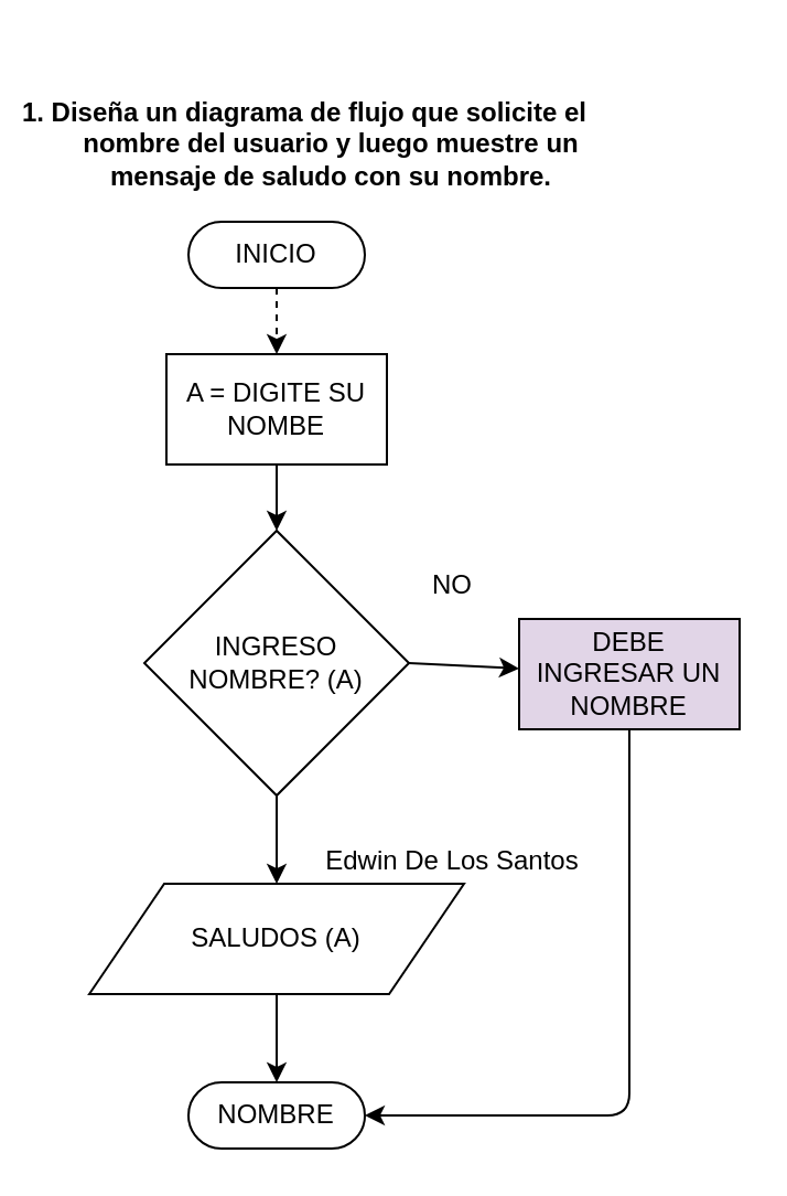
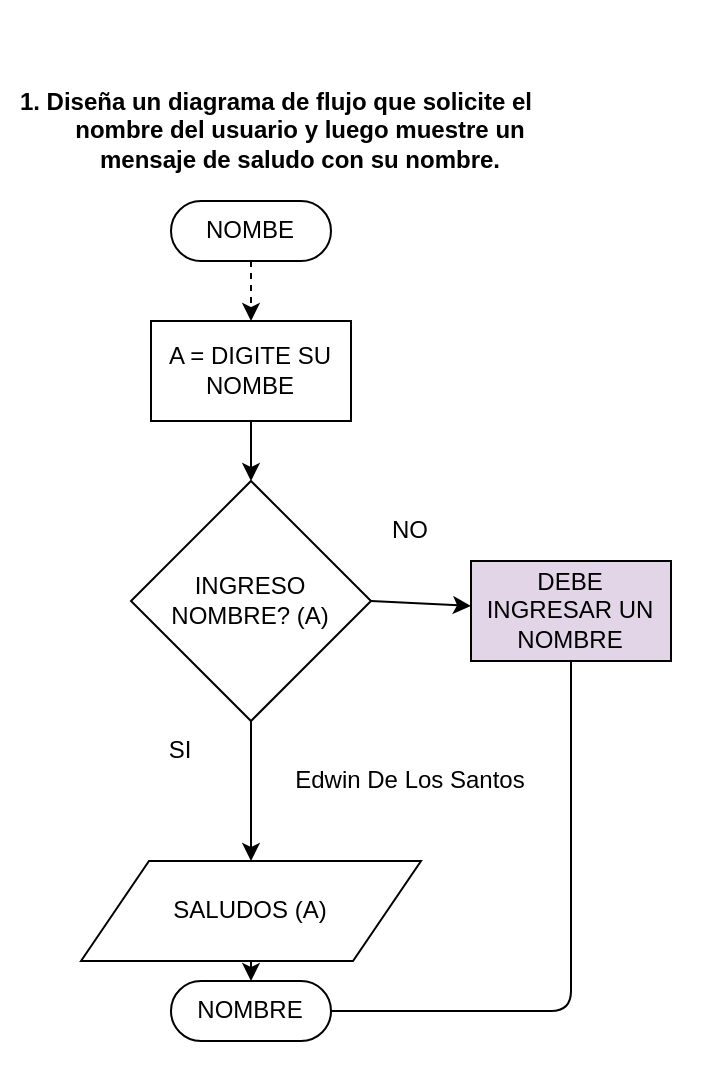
- <mxCell id="3" value="INICIO" style="html=1;dashed=0;whiteSpace=wrap;shape=mxgraph.dfd.start" parent="1" vertex="1"><mxGeometry x="85" y="100" width="80" height="30" as="geometry" /></mxCell>
+ <mxCell id="3" value="NOMBE" style="html=1;dashed=0;whiteSpace=wrap;shape=mxgraph.dfd.start" parent="1" vertex="1"><mxGeometry x="85" y="100" width="80" height="30" as="geometry" /></mxCell>
+ <mxCell id="12" value="SI" style="text;html=1;align=center;verticalAlign=middle;whiteSpace=wrap;rounded=0;" vertex="1" parent="1"><mxGeometry x="60" y="360" width="60" height="30" as="geometry" /></mxCell>
- <mxCell id="10" value="SALUDOS (A)" style="shape=parallelogram;perimeter=parallelogramPerimeter;whiteSpace=wrap;html=1;dashed=0;" vertex="1" parent="1"><mxGeometry x="40" y="400" width="170" height="50" as="geometry" /></mxCell>
+ <mxCell id="10" value="SALUDOS (A)" style="shape=parallelogram;perimeter=parallelogramPerimeter;whiteSpace=wrap;html=1;dashed=0;" vertex="1" parent="1"><mxGeometry x="40" y="430" width="170" height="50" as="geometry" /></mxCell>
- <mxCell id="15" style="edgeStyle=none;html=1;exitX=0.5;exitY=1;exitDx=0;exitDy=0;entryX=1;entryY=0.5;entryDx=0;entryDy=0;entryPerimeter=0;" edge="1" parent="1" source="16" target="9"><mxGeometry relative="1" as="geometry"><mxPoint x="120" y="490" as="targetPoint" /><Array as="points"><mxPoint x="285" y="505" /></Array></mxGeometry></mxCell>
+ <mxCell id="15" style="edgeStyle=none;html=1;exitX=0.5;exitY=1;exitDx=0;exitDy=0;entryX=1;entryY=0.5;entryDx=0;entryDy=0;entryPerimeter=0;endArrow=none;" edge="1" parent="1" source="16" target="9"><mxGeometry relative="1" as="geometry"><mxPoint x="120" y="490" as="targetPoint" /><Array as="points"><mxPoint x="285" y="505" /></Array></mxGeometry></mxCell>
